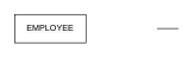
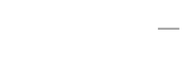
- <mxCell id="2" value="&#10;&#10;&lt;span style=&quot;color: rgb(0, 0, 0); font-family: helvetica; font-size: 12px; font-style: normal; font-weight: 400; letter-spacing: normal; text-align: center; text-indent: 0px; text-transform: none; word-spacing: 0px; background-color: rgb(248, 249, 250); display: inline; float: none;&quot;&gt;EMPLOYEE&lt;/span&gt;&#10;&#10;" style="whiteSpace=wrap;html=1;align=center;" vertex="1" parent="1"><mxGeometry x="20" y="20" width="100" height="40" as="geometry" /></mxCell>
